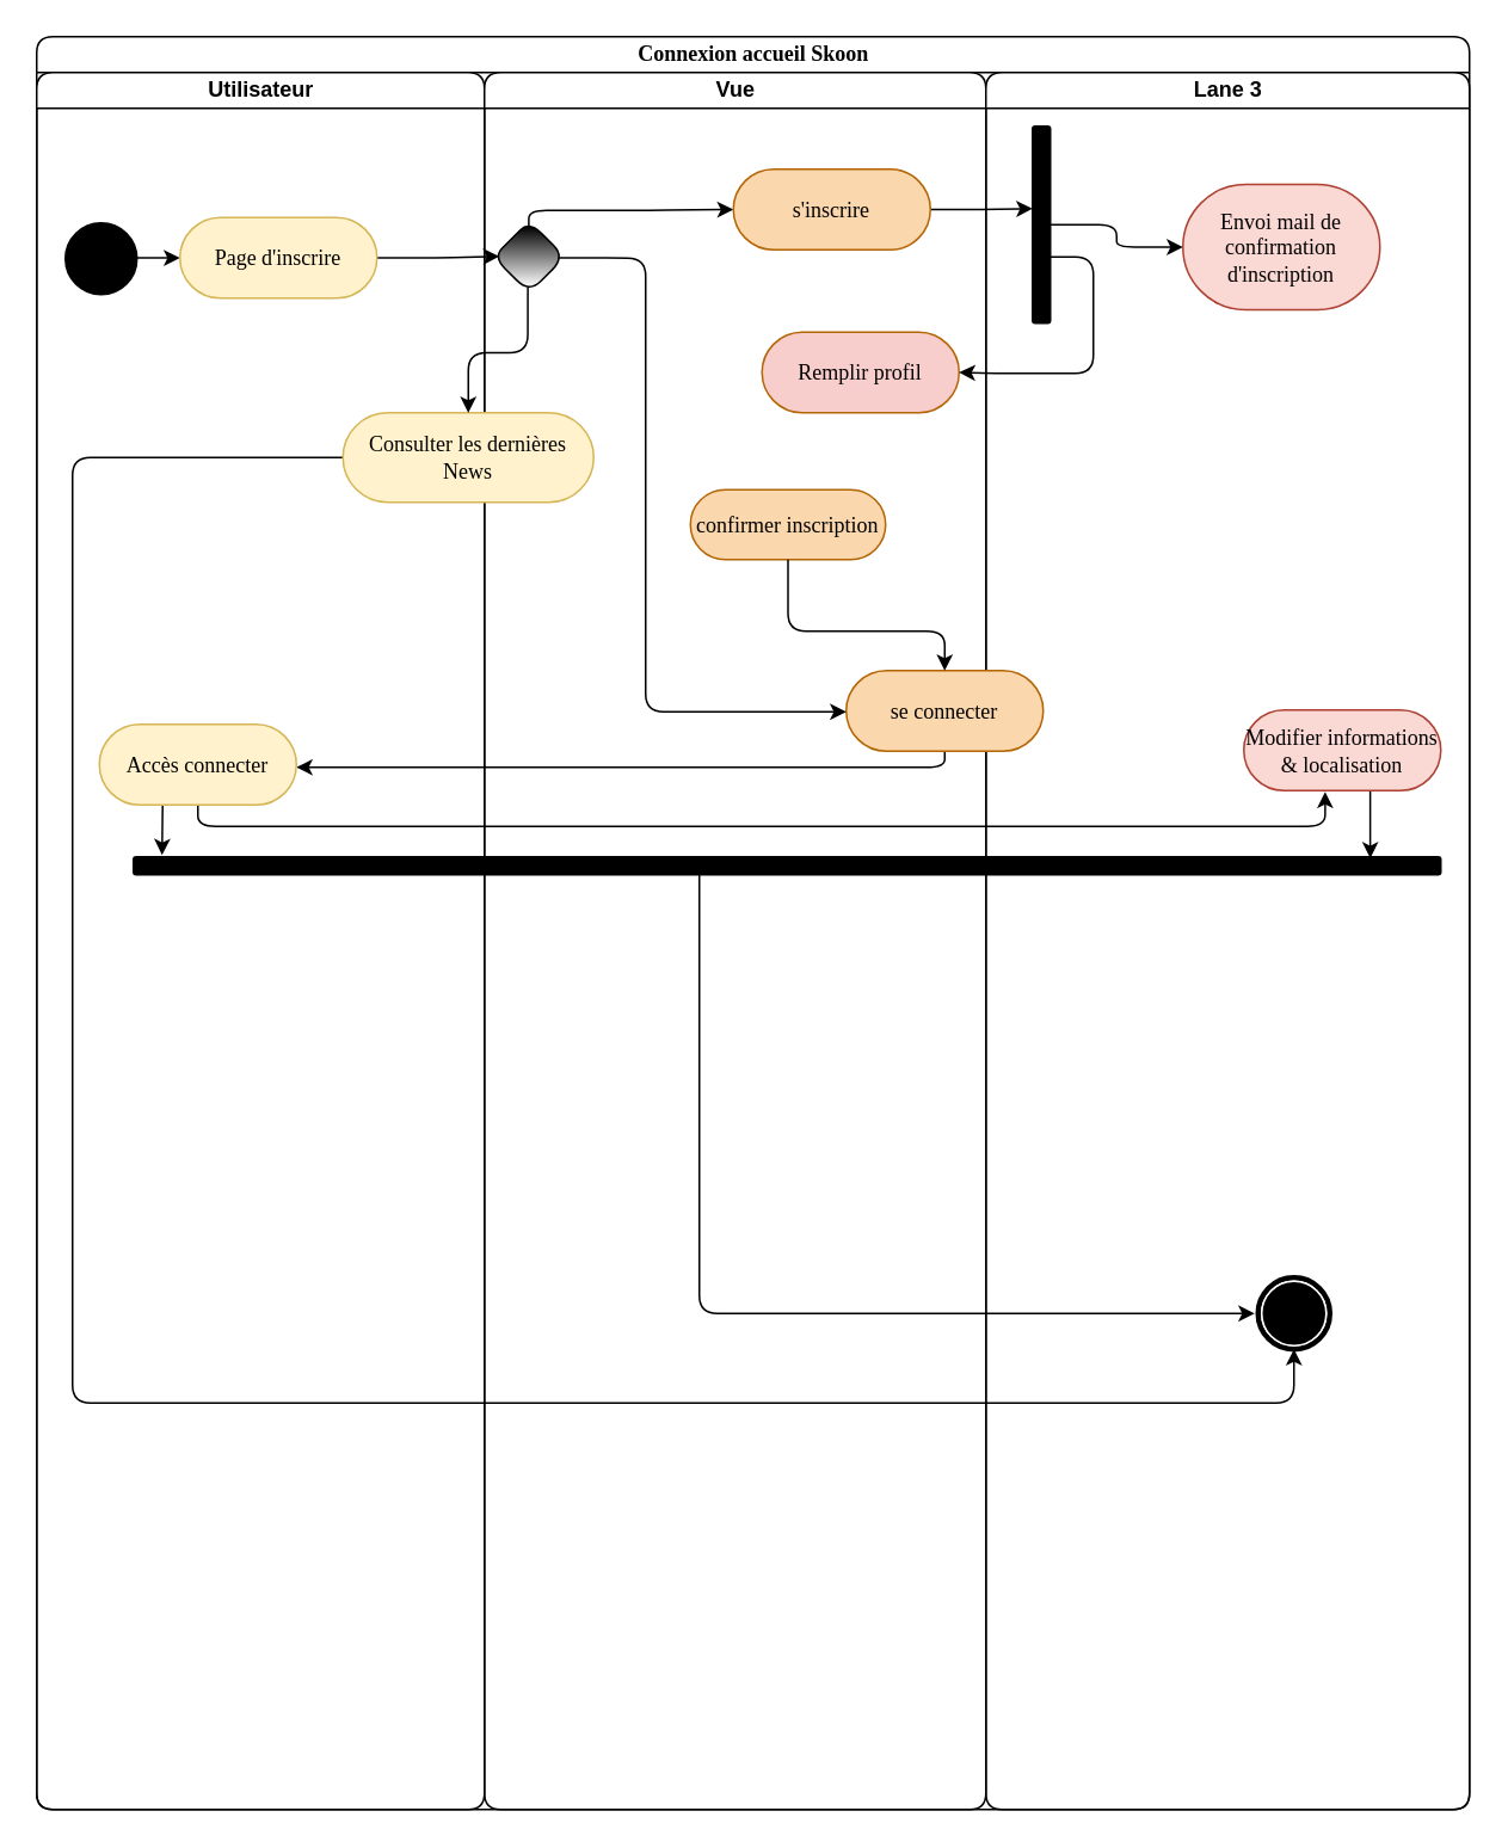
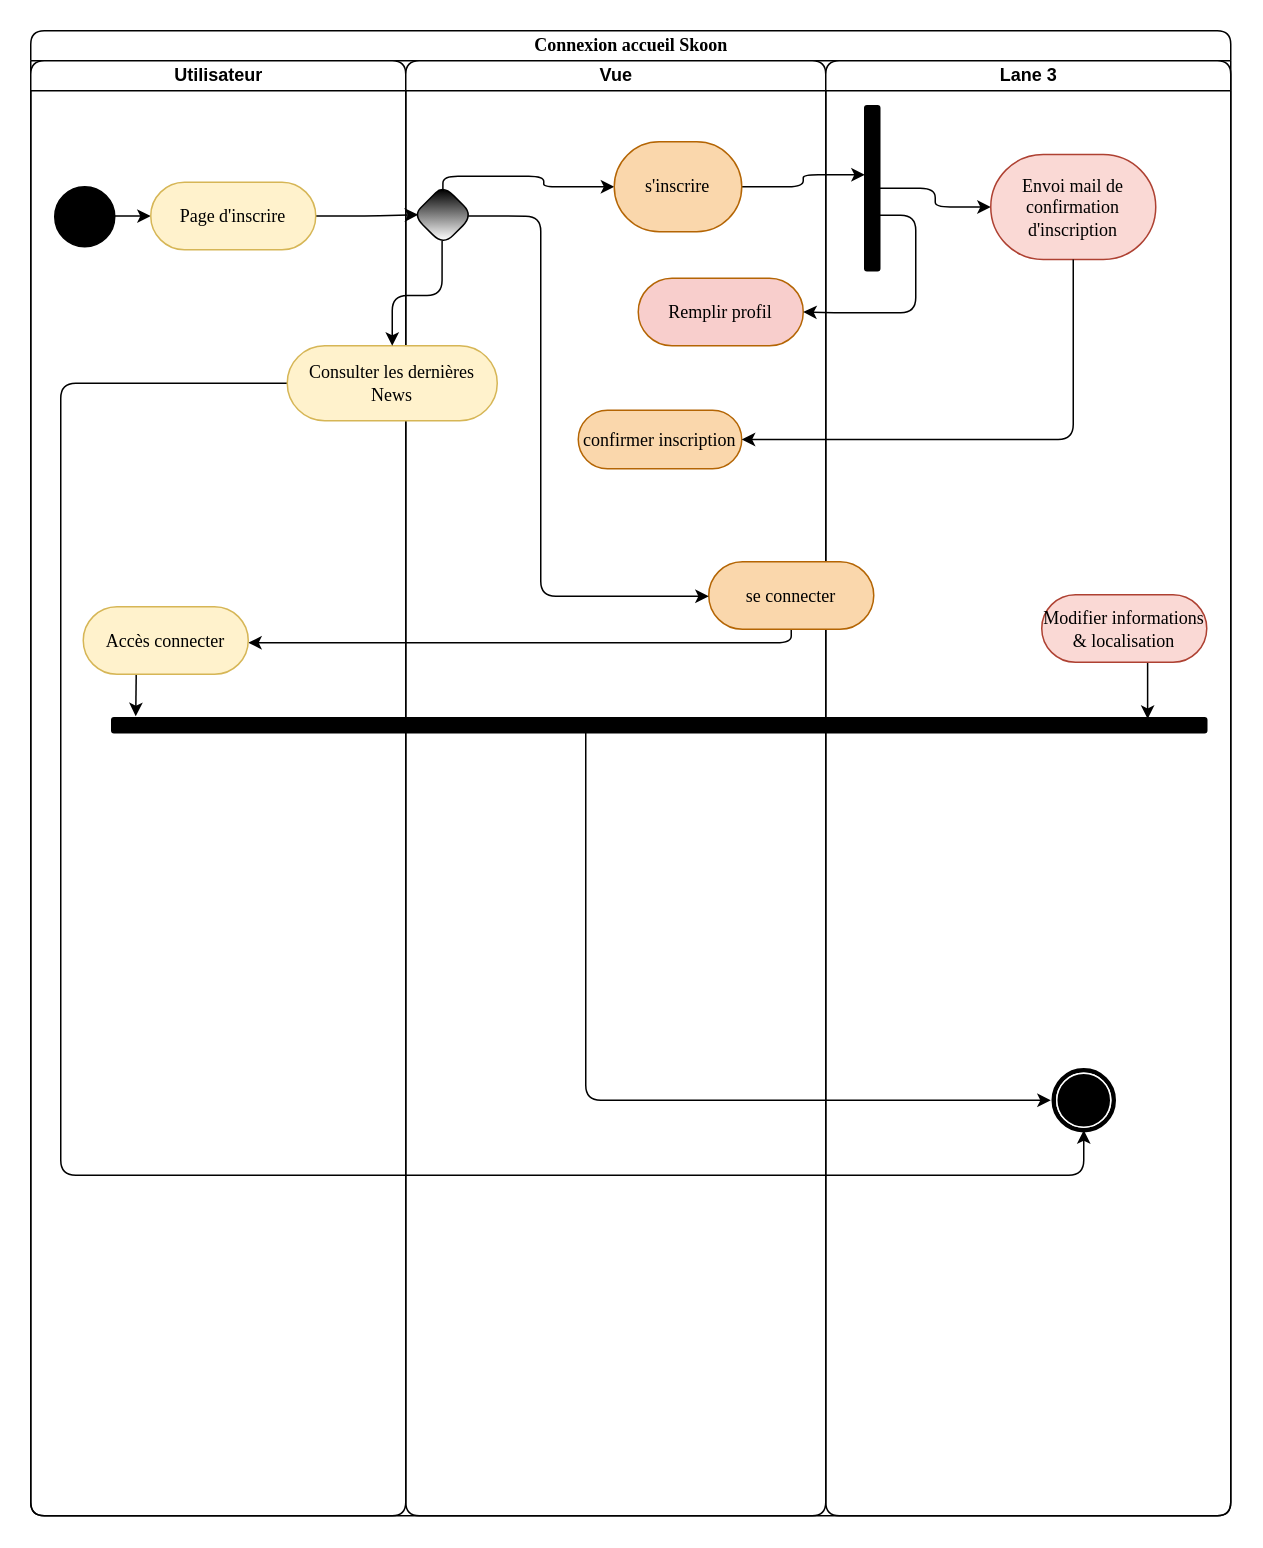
- <mxCell id="25" value="s'inscrire" style="whiteSpace=wrap;html=1;shadow=0;comic=0;labelBackgroundColor=none;strokeWidth=1;fontFamily=Verdana;fontSize=12;align=center;arcSize=50;fillColor=#fad7ac;strokeColor=#b46504;rounded=1;" parent="1" vertex="1"><mxGeometry x="409" y="94" width="110" height="45" as="geometry" /></mxCell>
+ <mxCell id="25" value="s'inscrire" style="whiteSpace=wrap;html=1;shadow=0;comic=0;labelBackgroundColor=none;strokeWidth=1;fontFamily=Verdana;fontSize=12;align=center;arcSize=50;fillColor=#fad7ac;strokeColor=#b46504;rounded=1;" parent="1" vertex="1"><mxGeometry x="409" y="94" width="85" height="60" as="geometry" /></mxCell>
+ <mxCell id="13" style="edgeStyle=orthogonalEdgeStyle;orthogonalLoop=1;jettySize=auto;html=1;entryX=1;entryY=0.5;entryDx=0;entryDy=0;exitX=0.5;exitY=1;exitDx=0;exitDy=0;" parent="2" source="10" target="6" edge="1"><mxGeometry relative="1" as="geometry"><Array as="points"><mxPoint x="695" y="273" /></Array></mxGeometry></mxCell>
- <mxCell id="28" style="edgeStyle=orthogonalEdgeStyle;orthogonalLoop=1;jettySize=auto;html=1;exitX=0.5;exitY=1;exitDx=0;exitDy=0;entryX=0.5;entryY=0;entryDx=0;entryDy=0;" parent="1" source="6" target="15" edge="1"><mxGeometry relative="1" as="geometry"><Array as="points"><mxPoint x="440" y="352" /><mxPoint x="527" y="352" /></Array><mxPoint x="440.036" y="323.004" as="sourcePoint" /><mxPoint x="530" y="374" as="targetPoint" /></mxGeometry></mxCell>
- <mxCell id="31" style="edgeStyle=orthogonalEdgeStyle;orthogonalLoop=1;jettySize=auto;html=1;entryX=0.413;entryY=1.016;entryDx=0;entryDy=0;entryPerimeter=0;" parent="1" source="33" target="30" edge="1"><mxGeometry relative="1" as="geometry"><Array as="points"><mxPoint x="110" y="461" /><mxPoint x="739" y="461" /><mxPoint x="739" y="442" /></Array></mxGeometry></mxCell>
